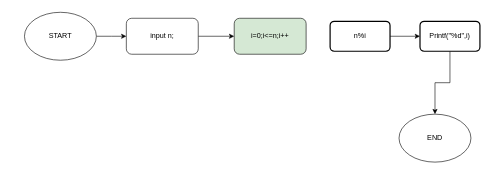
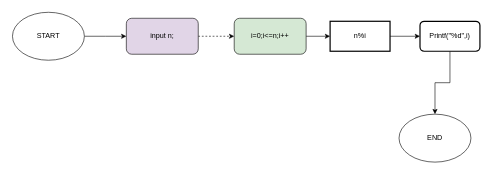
- <mxCell id="3" value="START" style="ellipse;whiteSpace=wrap;html=1;" parent="1" vertex="1"><mxGeometry x="40" y="20" width="120" height="80" as="geometry" /></mxCell>
+ <mxCell id="3" value="START" style="ellipse;whiteSpace=wrap;html=1;" parent="1" vertex="1"><mxGeometry x="20" y="20" width="120" height="80" as="geometry" /></mxCell>
- <mxCell id="5" value="input n;" style="rounded=1;whiteSpace=wrap;html=1;" vertex="1" parent="1"><mxGeometry x="210" y="30" width="120" height="60" as="geometry" /></mxCell>
+ <mxCell id="5" value="input n;" style="rounded=1;whiteSpace=wrap;html=1;fillColor=#e1d5e7;" vertex="1" parent="1"><mxGeometry x="210" y="30" width="120" height="60" as="geometry" /></mxCell>
- <mxCell id="4" style="edgeStyle=orthogonalEdgeStyle;rounded=0;orthogonalLoop=1;jettySize=auto;html=1;entryX=0;entryY=0.5;entryDx=0;entryDy=0;" edge="1" parent="1" source="5" target="7"><mxGeometry relative="1" as="geometry" /></mxCell>
+ <mxCell id="4" style="edgeStyle=orthogonalEdgeStyle;rounded=0;orthogonalLoop=1;jettySize=auto;html=1;entryX=0;entryY=0.5;entryDx=0;entryDy=0;dashed=1;" edge="1" parent="1" source="5" target="7"><mxGeometry relative="1" as="geometry" /></mxCell>
+ <mxCell id="6" style="edgeStyle=orthogonalEdgeStyle;rounded=0;orthogonalLoop=1;jettySize=auto;html=1;exitX=1;exitY=0.5;exitDx=0;exitDy=0;entryX=0;entryY=0.5;entryDx=0;entryDy=0;" edge="1" parent="1" source="7" target="9"><mxGeometry relative="1" as="geometry" /></mxCell>
- <mxCell id="9" value="n%i" style="rounded=1;whiteSpace=wrap;html=1;absoluteArcSize=1;arcSize=14;strokeWidth=2;" vertex="1" parent="1"><mxGeometry x="550" y="35" width="100" height="50" as="geometry" /></mxCell>
+ <mxCell id="9" value="n%i" style="whiteSpace=wrap;html=1;absoluteArcSize=1;arcSize=14;strokeWidth=2;rounded=0;" vertex="1" parent="1"><mxGeometry x="550" y="35" width="100" height="50" as="geometry" /></mxCell>
